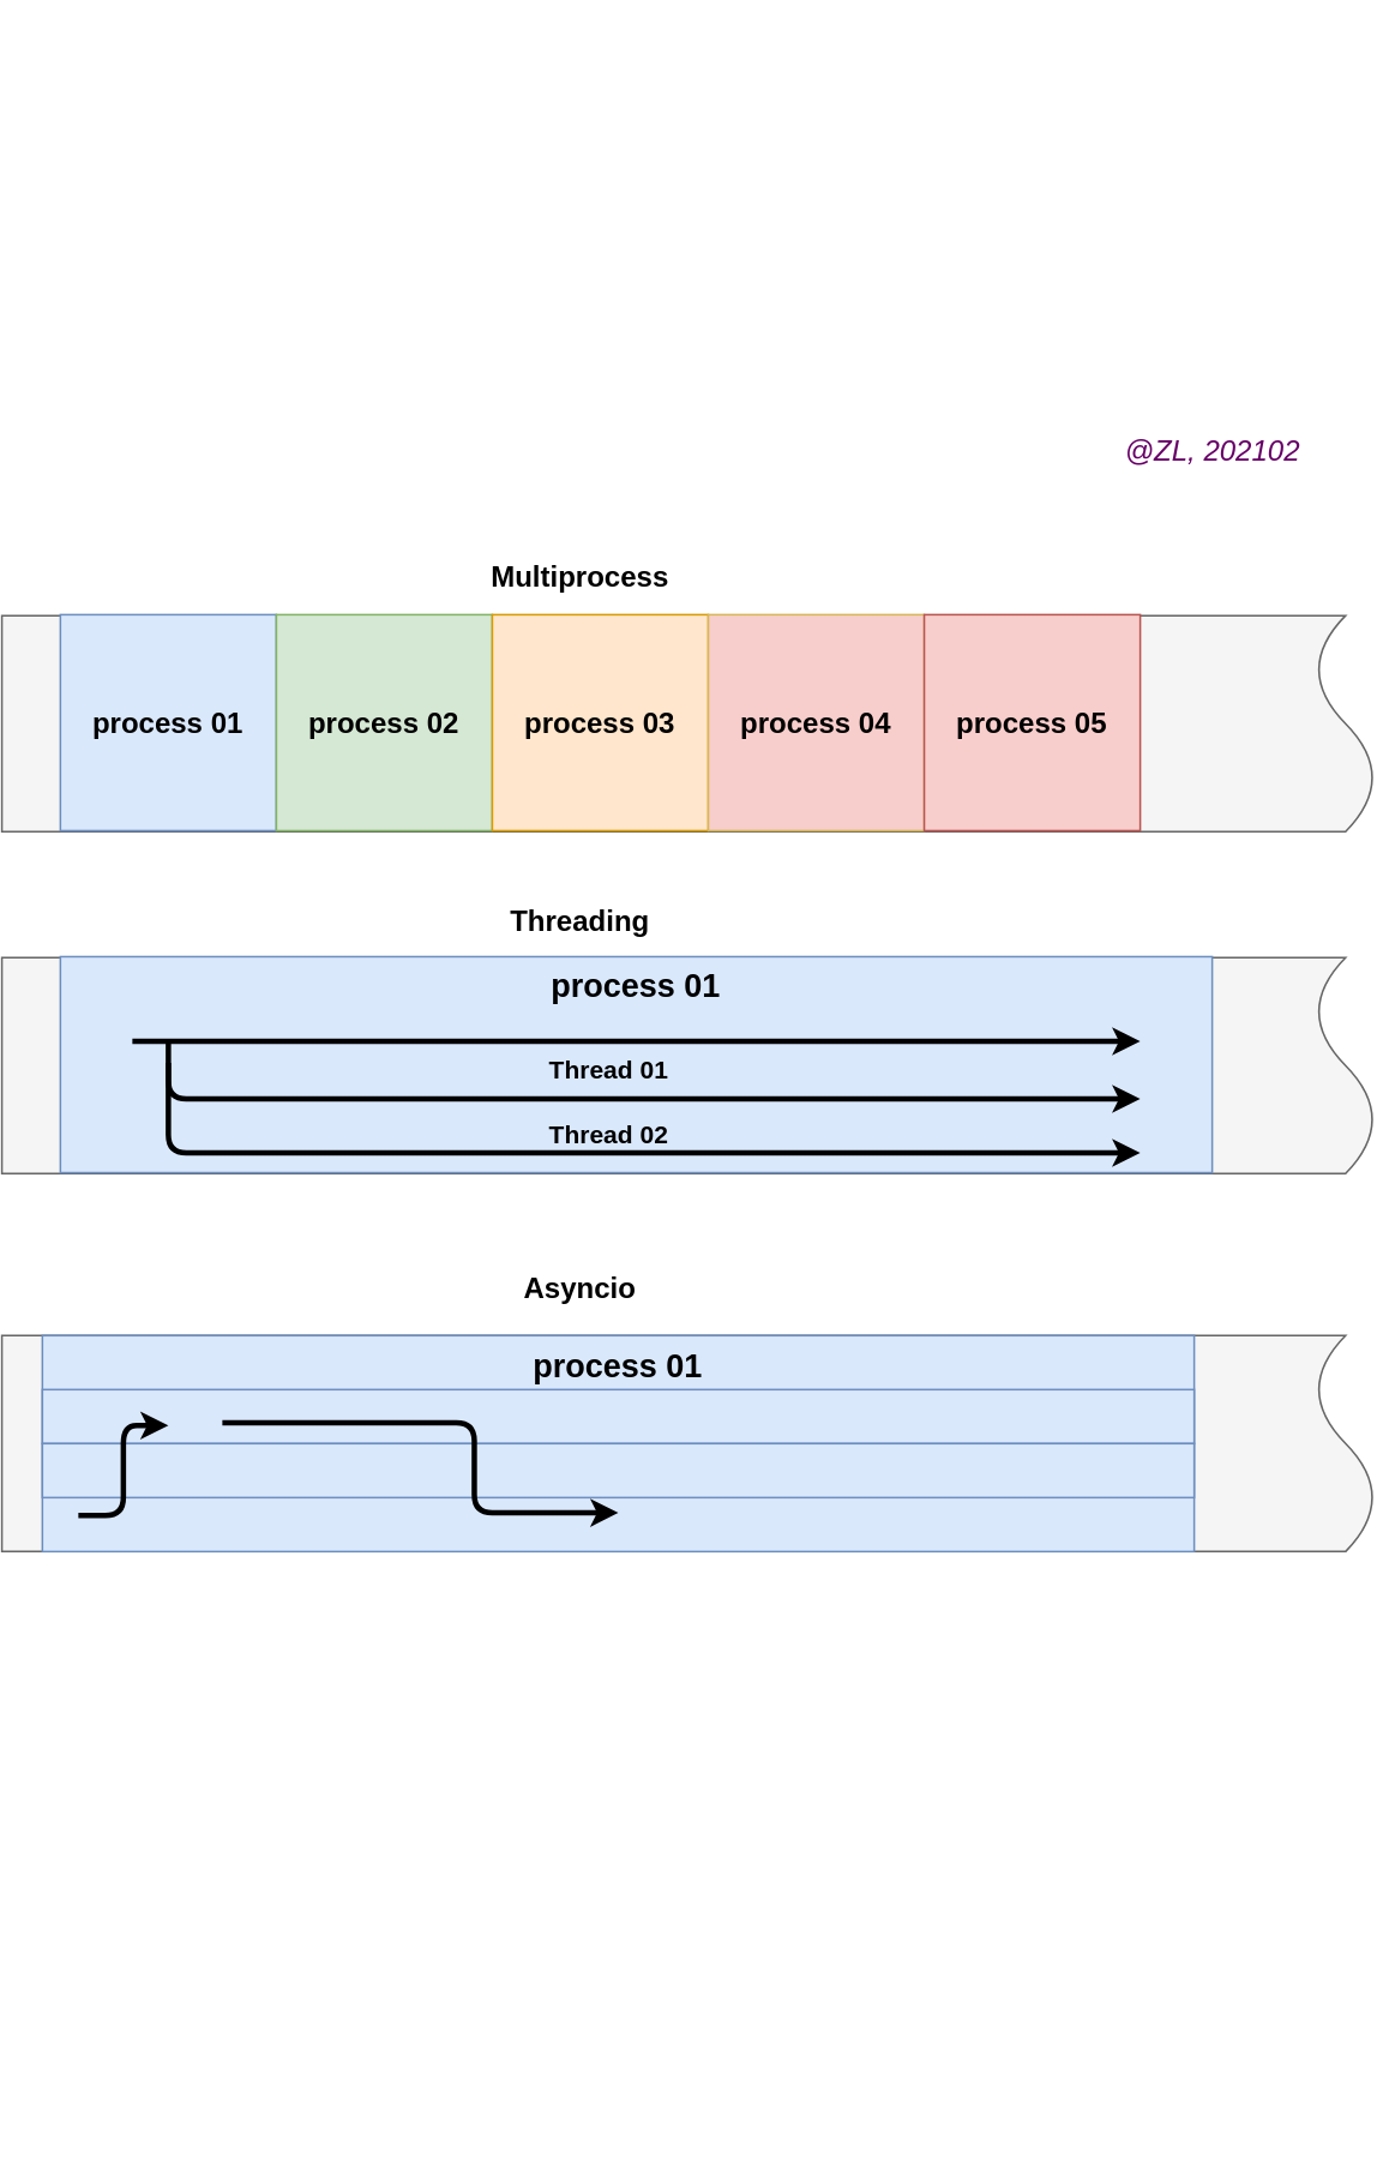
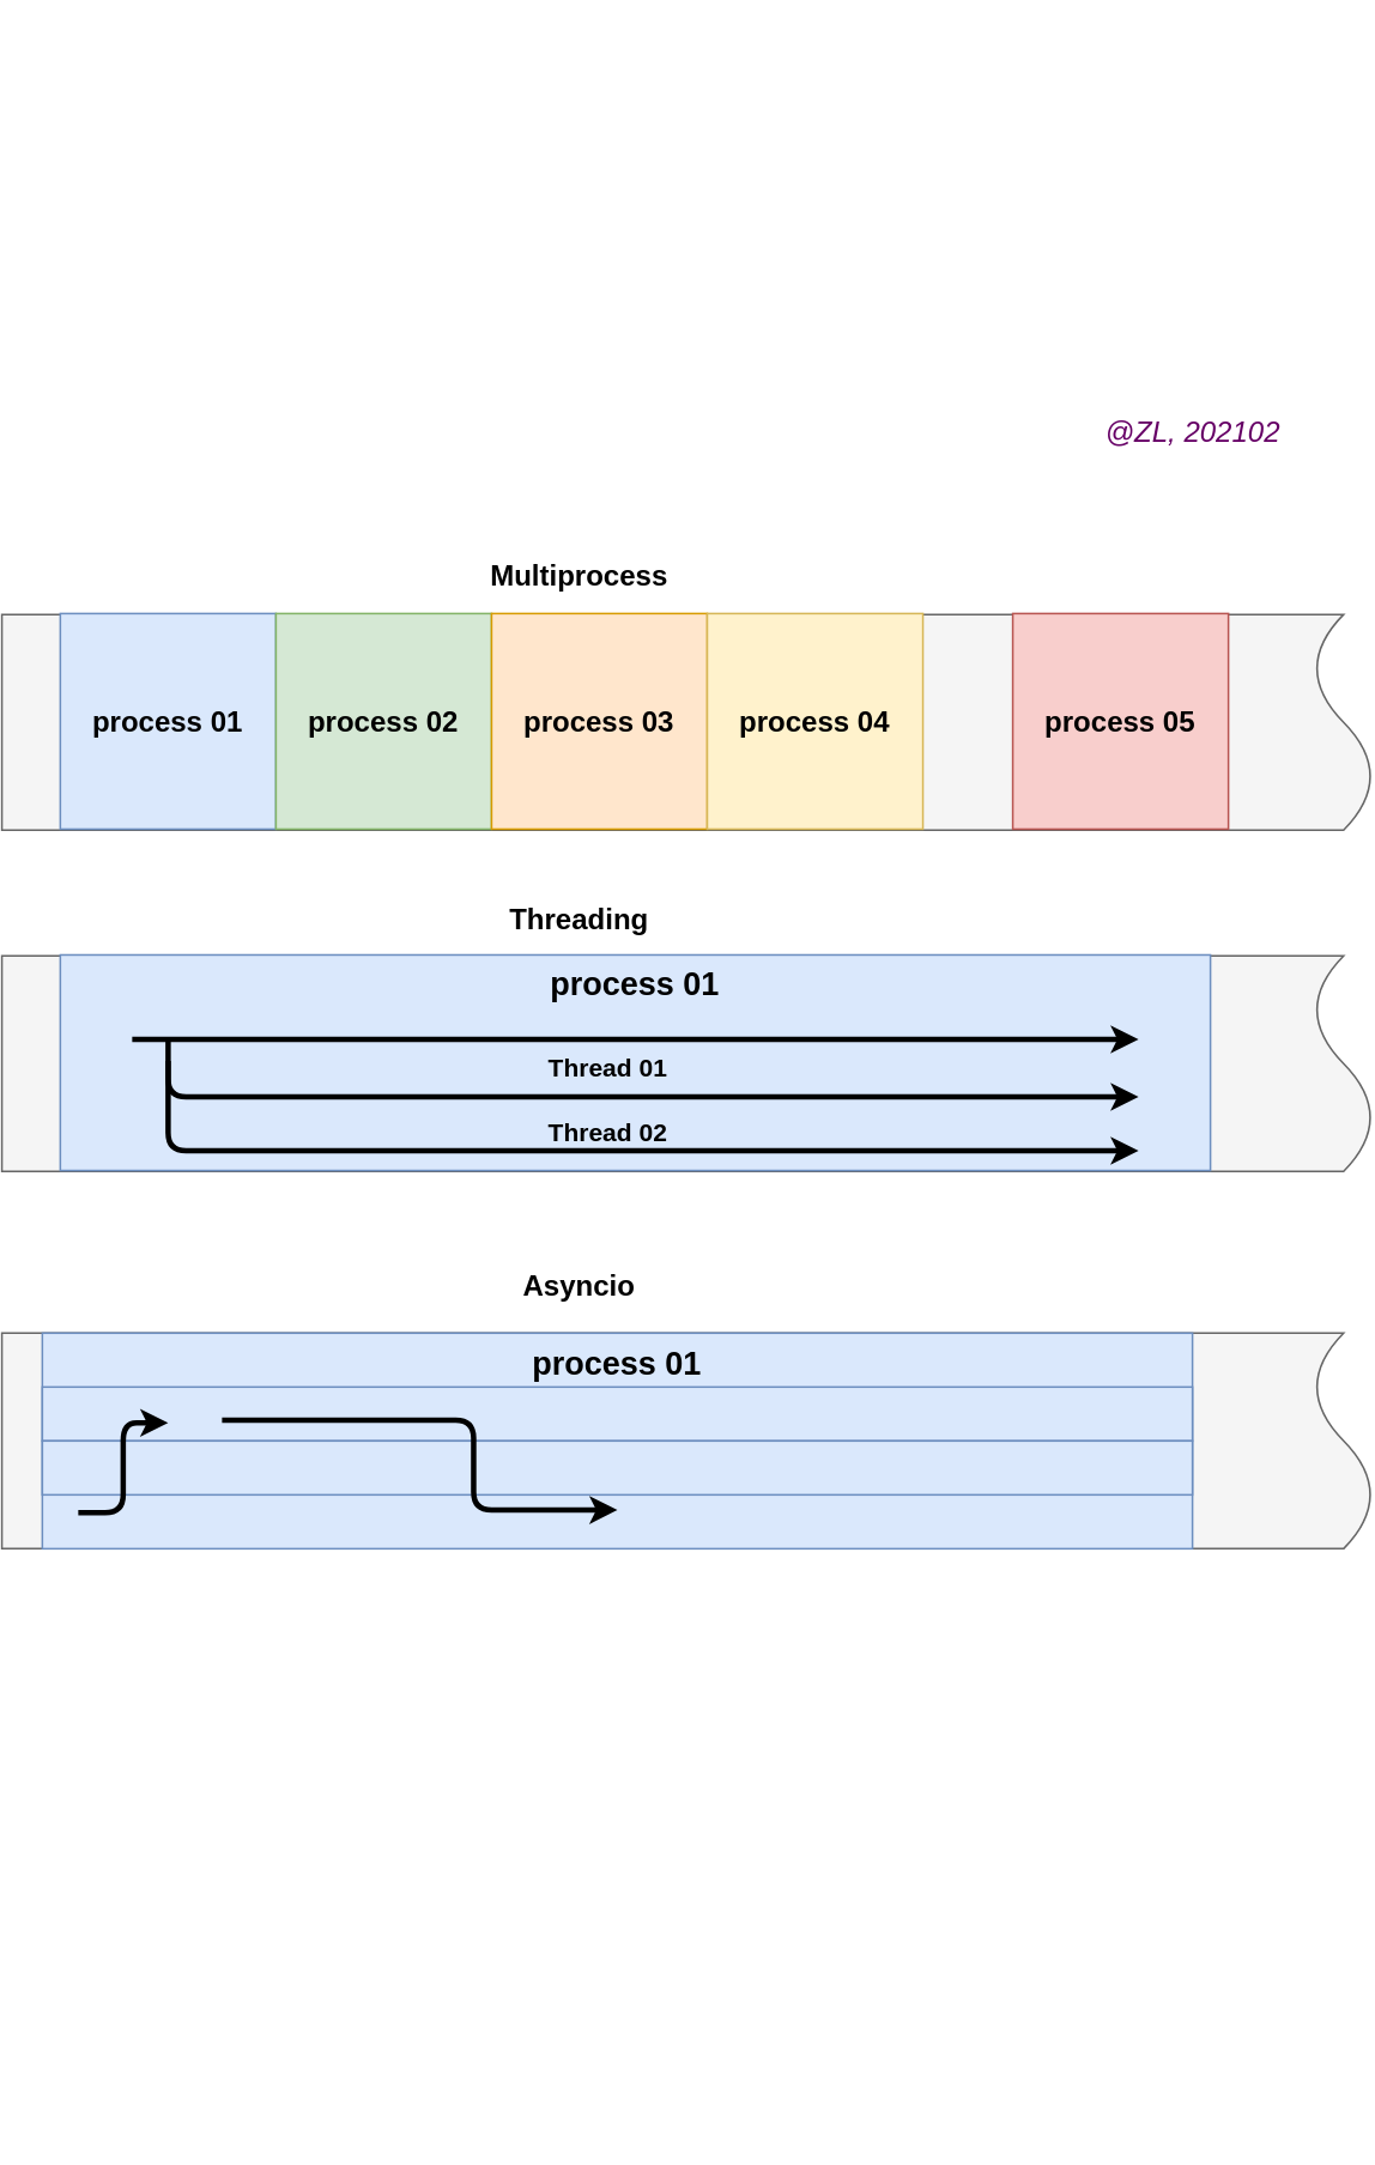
- <mxCell id="24" value="@ZL, 202102" style="text;html=1;strokeColor=none;fillColor=none;align=center;verticalAlign=middle;whiteSpace=wrap;rounded=0;fontSize=16;fontStyle=2;fontColor=#660066;" parent="1" vertex="1"><mxGeometry x="617.5" y="240" width="105" height="20" as="geometry" /></mxCell>
+ <mxCell id="24" value="@ZL, 202102" style="text;html=1;strokeColor=none;fillColor=none;align=center;verticalAlign=middle;whiteSpace=wrap;rounded=0;fontSize=16;fontStyle=2;fontColor=#660066;" parent="1" vertex="1"><mxGeometry x="607.5" y="230" width="105" height="20" as="geometry" /></mxCell>
- <mxCell id="6" value="&lt;b&gt;&lt;font style=&quot;font-size: 16px&quot;&gt;process 04&lt;/font&gt;&lt;/b&gt;" style="rounded=0;whiteSpace=wrap;html=1;fillColor=#f8cecc;strokeColor=#d6b656;" parent="1" vertex="1"><mxGeometry x="390" y="341" width="120" height="120" as="geometry" /></mxCell>
+ <mxCell id="6" value="&lt;b&gt;&lt;font style=&quot;font-size: 16px&quot;&gt;process 04&lt;/font&gt;&lt;/b&gt;" style="rounded=0;whiteSpace=wrap;html=1;fillColor=#fff2cc;strokeColor=#d6b656;" parent="1" vertex="1"><mxGeometry x="390" y="341" width="120" height="120" as="geometry" /></mxCell>
- <mxCell id="7" value="&lt;b&gt;&lt;font style=&quot;font-size: 16px&quot;&gt;process 05&lt;/font&gt;&lt;/b&gt;" style="rounded=0;whiteSpace=wrap;html=1;fillColor=#f8cecc;strokeColor=#b85450;" parent="1" vertex="1"><mxGeometry x="510" y="341" width="120" height="120" as="geometry" /></mxCell>
+ <mxCell id="7" value="&lt;b&gt;&lt;font style=&quot;font-size: 16px&quot;&gt;process 05&lt;/font&gt;&lt;/b&gt;" style="rounded=0;whiteSpace=wrap;html=1;fillColor=#f8cecc;strokeColor=#b85450;" parent="1" vertex="1"><mxGeometry x="560" y="341" width="120" height="120" as="geometry" /></mxCell>
